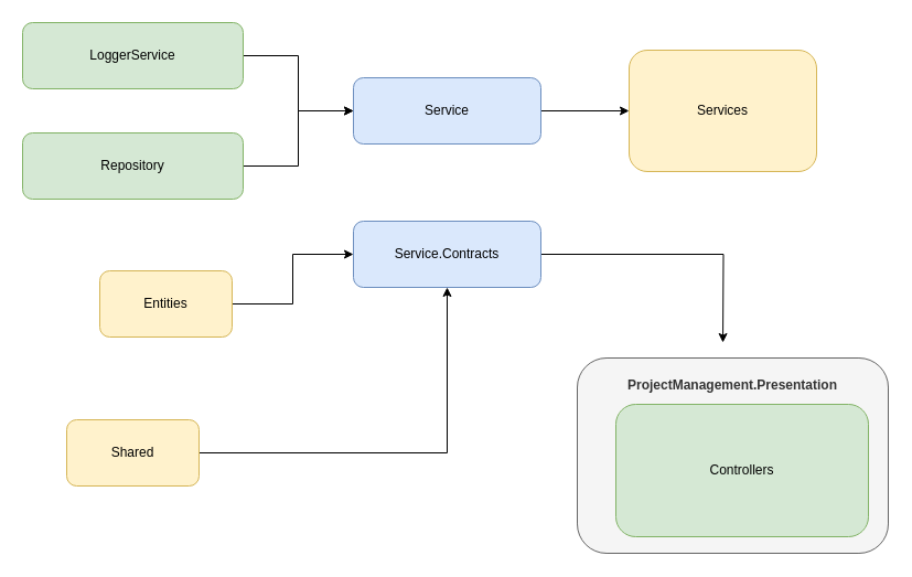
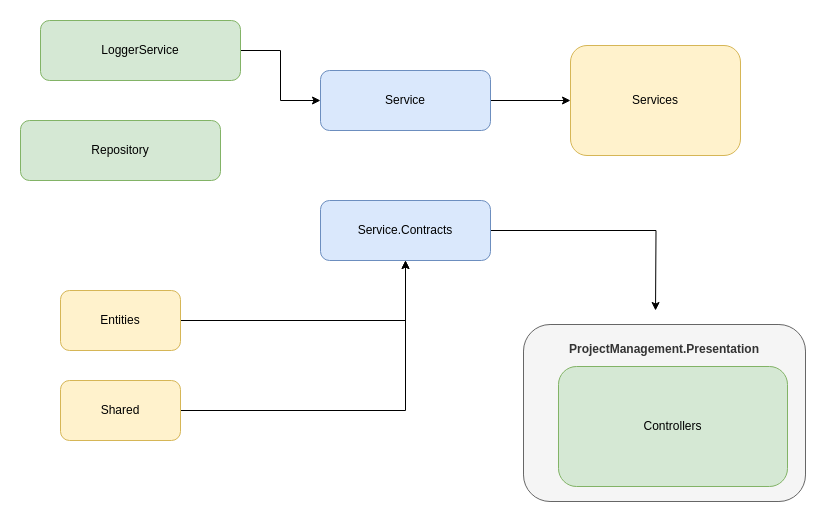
- <mxCell id="14" value="LoggerService" style="rounded=1;whiteSpace=wrap;html=1;fillColor=#d5e8d4;strokeColor=#82b366;" vertex="1" parent="1"><mxGeometry x="20" y="20" width="200" height="60" as="geometry" /></mxCell>
+ <mxCell id="14" value="LoggerService" style="rounded=1;whiteSpace=wrap;html=1;fillColor=#d5e8d4;strokeColor=#82b366;" vertex="1" parent="1"><mxGeometry x="40" y="20" width="200" height="60" as="geometry" /></mxCell>
- <mxCell id="11" style="edgeStyle=orthogonalEdgeStyle;rounded=0;orthogonalLoop=1;jettySize=auto;html=1;" edge="1" parent="1" source="12" target="10"><mxGeometry relative="1" as="geometry" /></mxCell>
- <mxCell id="8" value="Entities" style="rounded=1;whiteSpace=wrap;html=1;fillColor=#fff2cc;strokeColor=#d6b656;" vertex="1" parent="1"><mxGeometry x="90" y="245" width="120" height="60" as="geometry" /></mxCell>
+ <mxCell id="8" value="Entities" style="rounded=1;whiteSpace=wrap;html=1;fillColor=#fff2cc;strokeColor=#d6b656;" vertex="1" parent="1"><mxGeometry x="60" y="290" width="120" height="60" as="geometry" /></mxCell>
